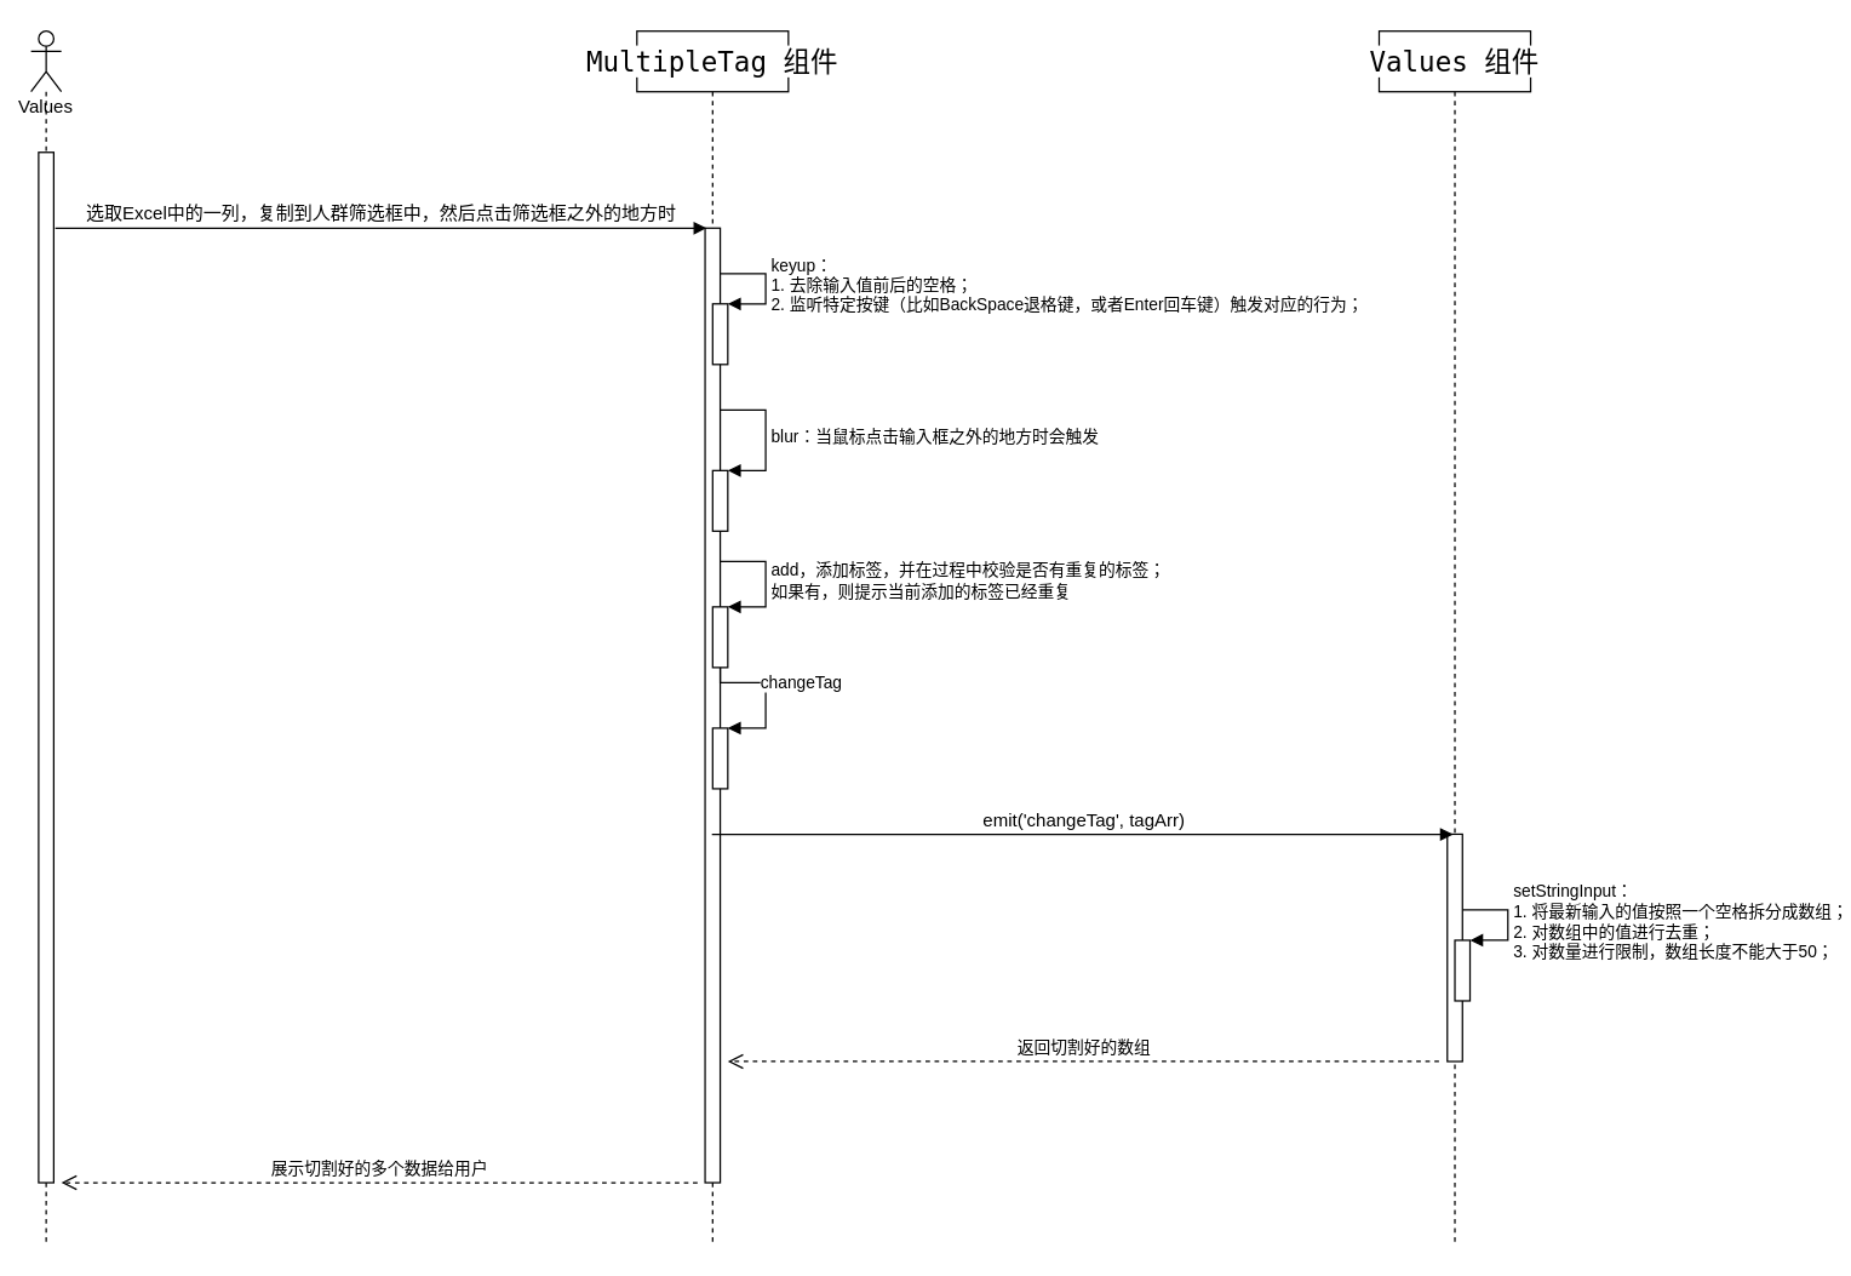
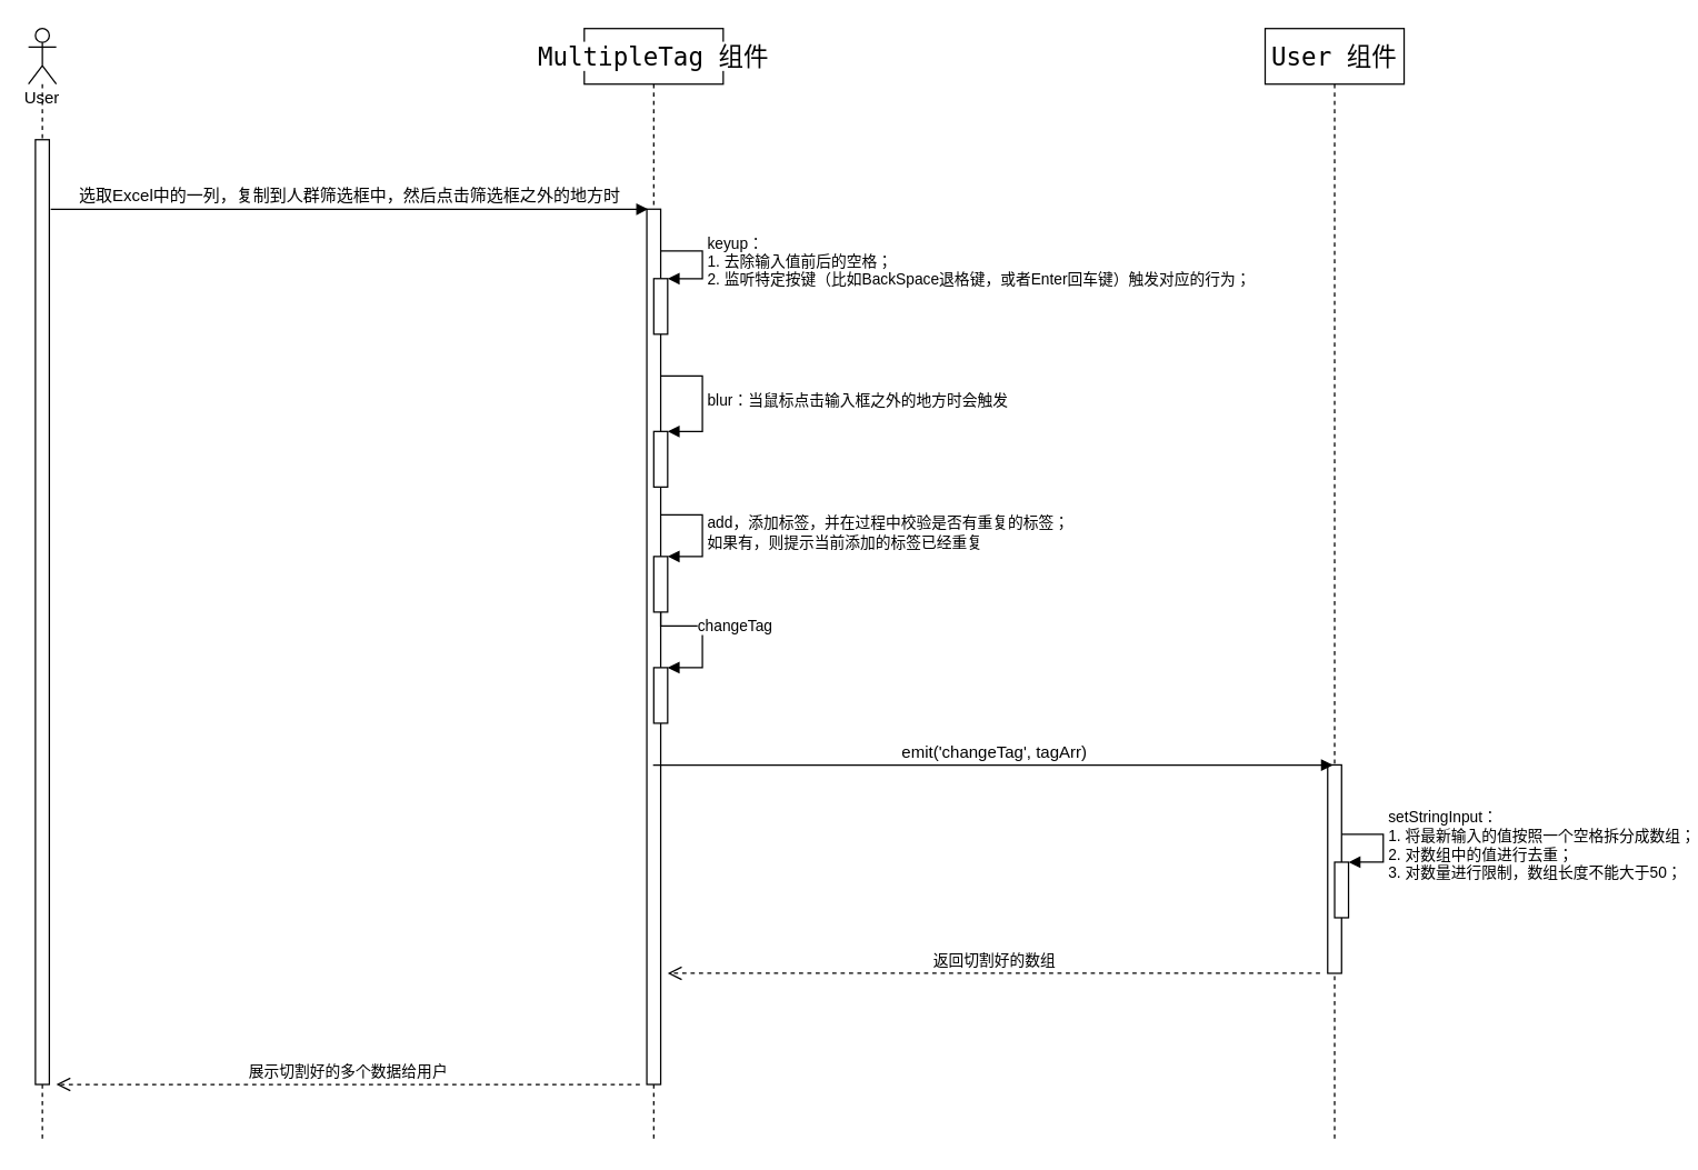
- <mxCell id="14" value="&lt;pre style=&quot;font-family: &amp;quot;JetBrains Mono&amp;quot;, monospace; font-size: 13.5pt;&quot;&gt;&lt;span style=&quot;background-color: rgb(255, 255, 255);&quot;&gt;Values 组件&lt;/span&gt;&lt;/pre&gt;" style="shape=umlLifeline;perimeter=lifelinePerimeter;whiteSpace=wrap;html=1;container=1;collapsible=0;recursiveResize=0;outlineConnect=0;" vertex="1" parent="1"><mxGeometry x="910" y="20" width="100" height="800" as="geometry" /></mxCell>
+ <mxCell id="14" value="&lt;pre style=&quot;font-family: &amp;quot;JetBrains Mono&amp;quot;, monospace; font-size: 13.5pt;&quot;&gt;&lt;span style=&quot;background-color: rgb(255, 255, 255);&quot;&gt;User 组件&lt;/span&gt;&lt;/pre&gt;" style="shape=umlLifeline;perimeter=lifelinePerimeter;whiteSpace=wrap;html=1;container=1;collapsible=0;recursiveResize=0;outlineConnect=0;" vertex="1" parent="1"><mxGeometry x="910" y="20" width="100" height="800" as="geometry" /></mxCell>
- <mxCell id="2" value="Values" style="shape=umlLifeline;participant=umlActor;perimeter=lifelinePerimeter;whiteSpace=wrap;html=1;container=1;collapsible=0;recursiveResize=0;verticalAlign=top;spacingTop=36;outlineConnect=0;" vertex="1" parent="1"><mxGeometry x="20" y="20" width="20" height="800" as="geometry" /></mxCell>
+ <mxCell id="2" value="User" style="shape=umlLifeline;participant=umlActor;perimeter=lifelinePerimeter;whiteSpace=wrap;html=1;container=1;collapsible=0;recursiveResize=0;verticalAlign=top;spacingTop=36;outlineConnect=0;" vertex="1" parent="1"><mxGeometry x="20" y="20" width="20" height="800" as="geometry" /></mxCell>
